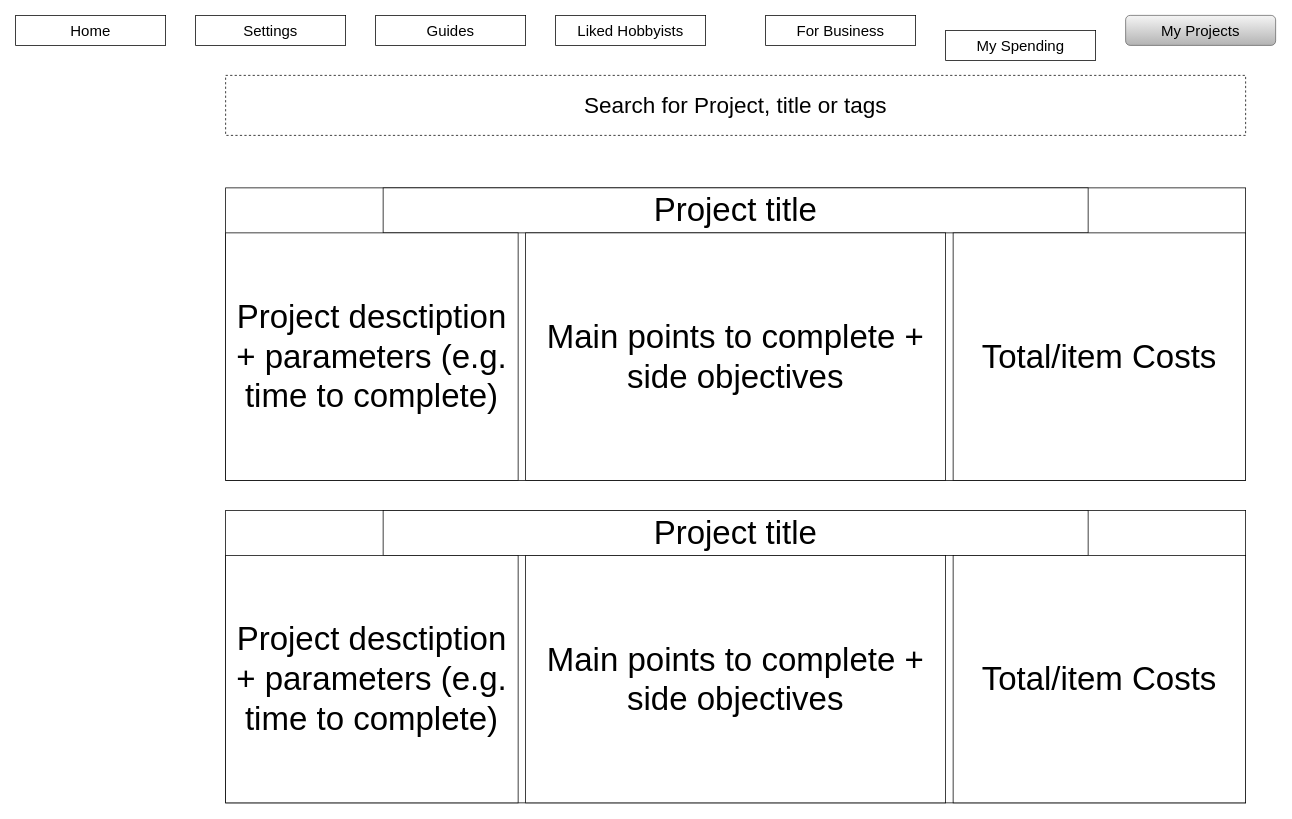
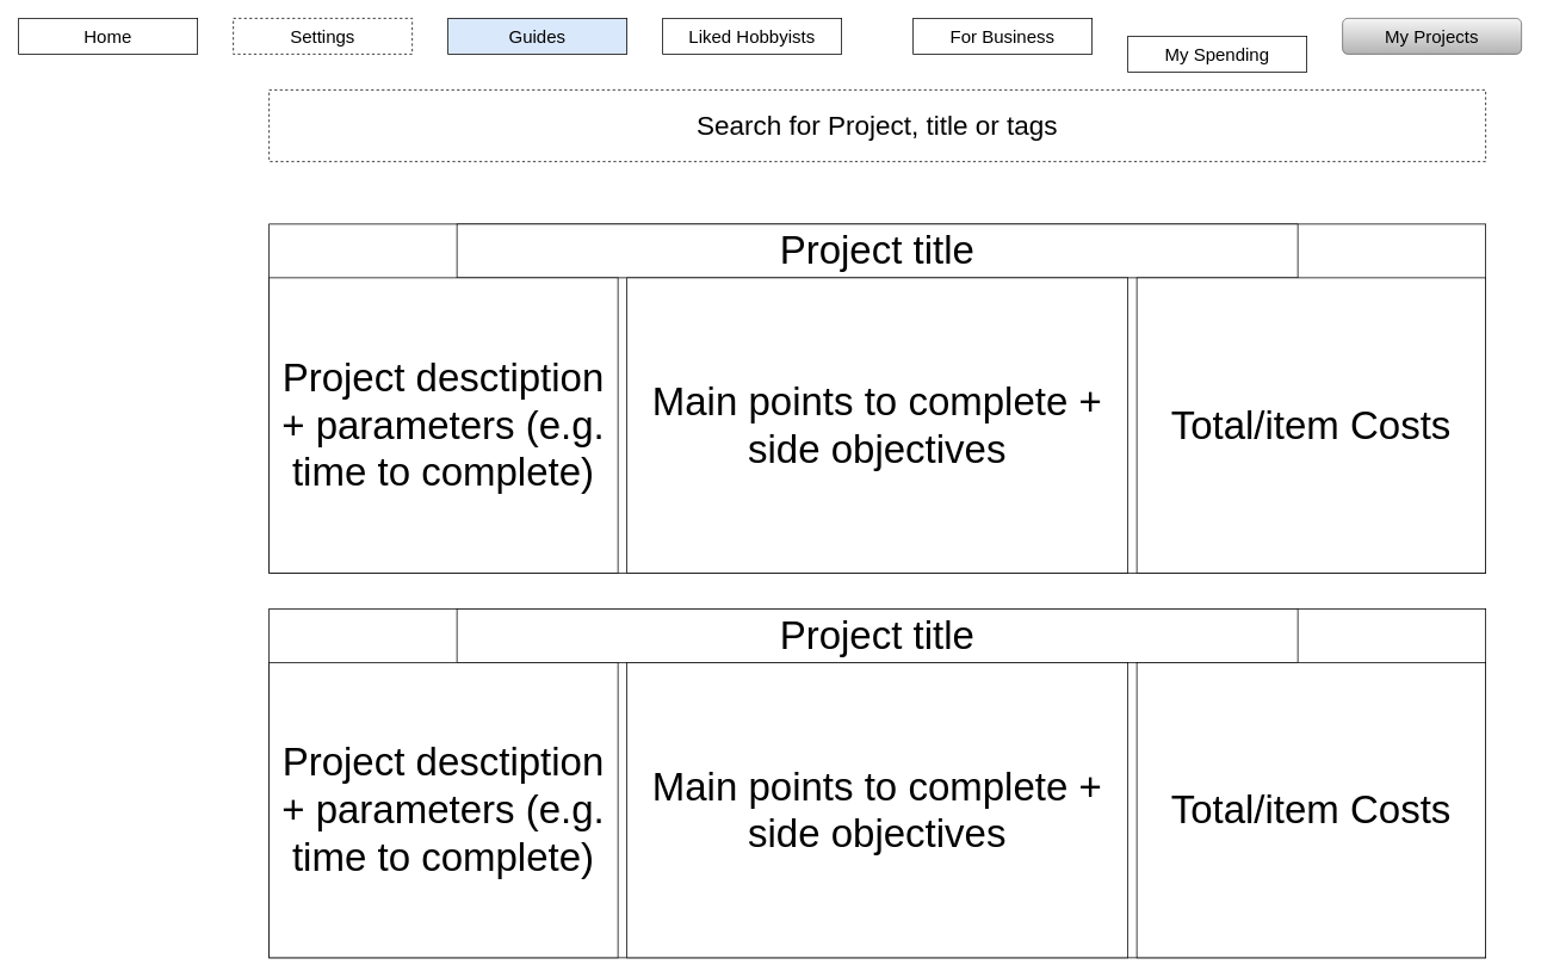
- <mxCell id="10" value="&lt;span style=&quot;font-size: 20px;&quot;&gt;Settings&lt;/span&gt;" style="rounded=0;whiteSpace=wrap;html=1;" parent="1" vertex="1"><mxGeometry x="260" width="200" height="40" as="geometry" y="20" /></mxCell>
+ <mxCell id="10" value="&lt;span style=&quot;font-size: 20px;&quot;&gt;Settings&lt;/span&gt;" style="rounded=0;whiteSpace=wrap;html=1;dashed=1;" parent="1" vertex="1"><mxGeometry x="260" width="200" height="40" as="geometry" y="20" /></mxCell>
- <mxCell id="7" value="&lt;span style=&quot;font-size: 20px;&quot;&gt;Guides&lt;/span&gt;" style="rounded=0;whiteSpace=wrap;html=1;" parent="1" vertex="1"><mxGeometry x="500" width="200" height="40" as="geometry" y="20" /></mxCell>
+ <mxCell id="7" value="&lt;span style=&quot;font-size: 20px;&quot;&gt;Guides&lt;/span&gt;" style="rounded=0;whiteSpace=wrap;html=1;fillColor=#dae8fc;" parent="1" vertex="1"><mxGeometry x="500" width="200" height="40" as="geometry" y="20" /></mxCell>
